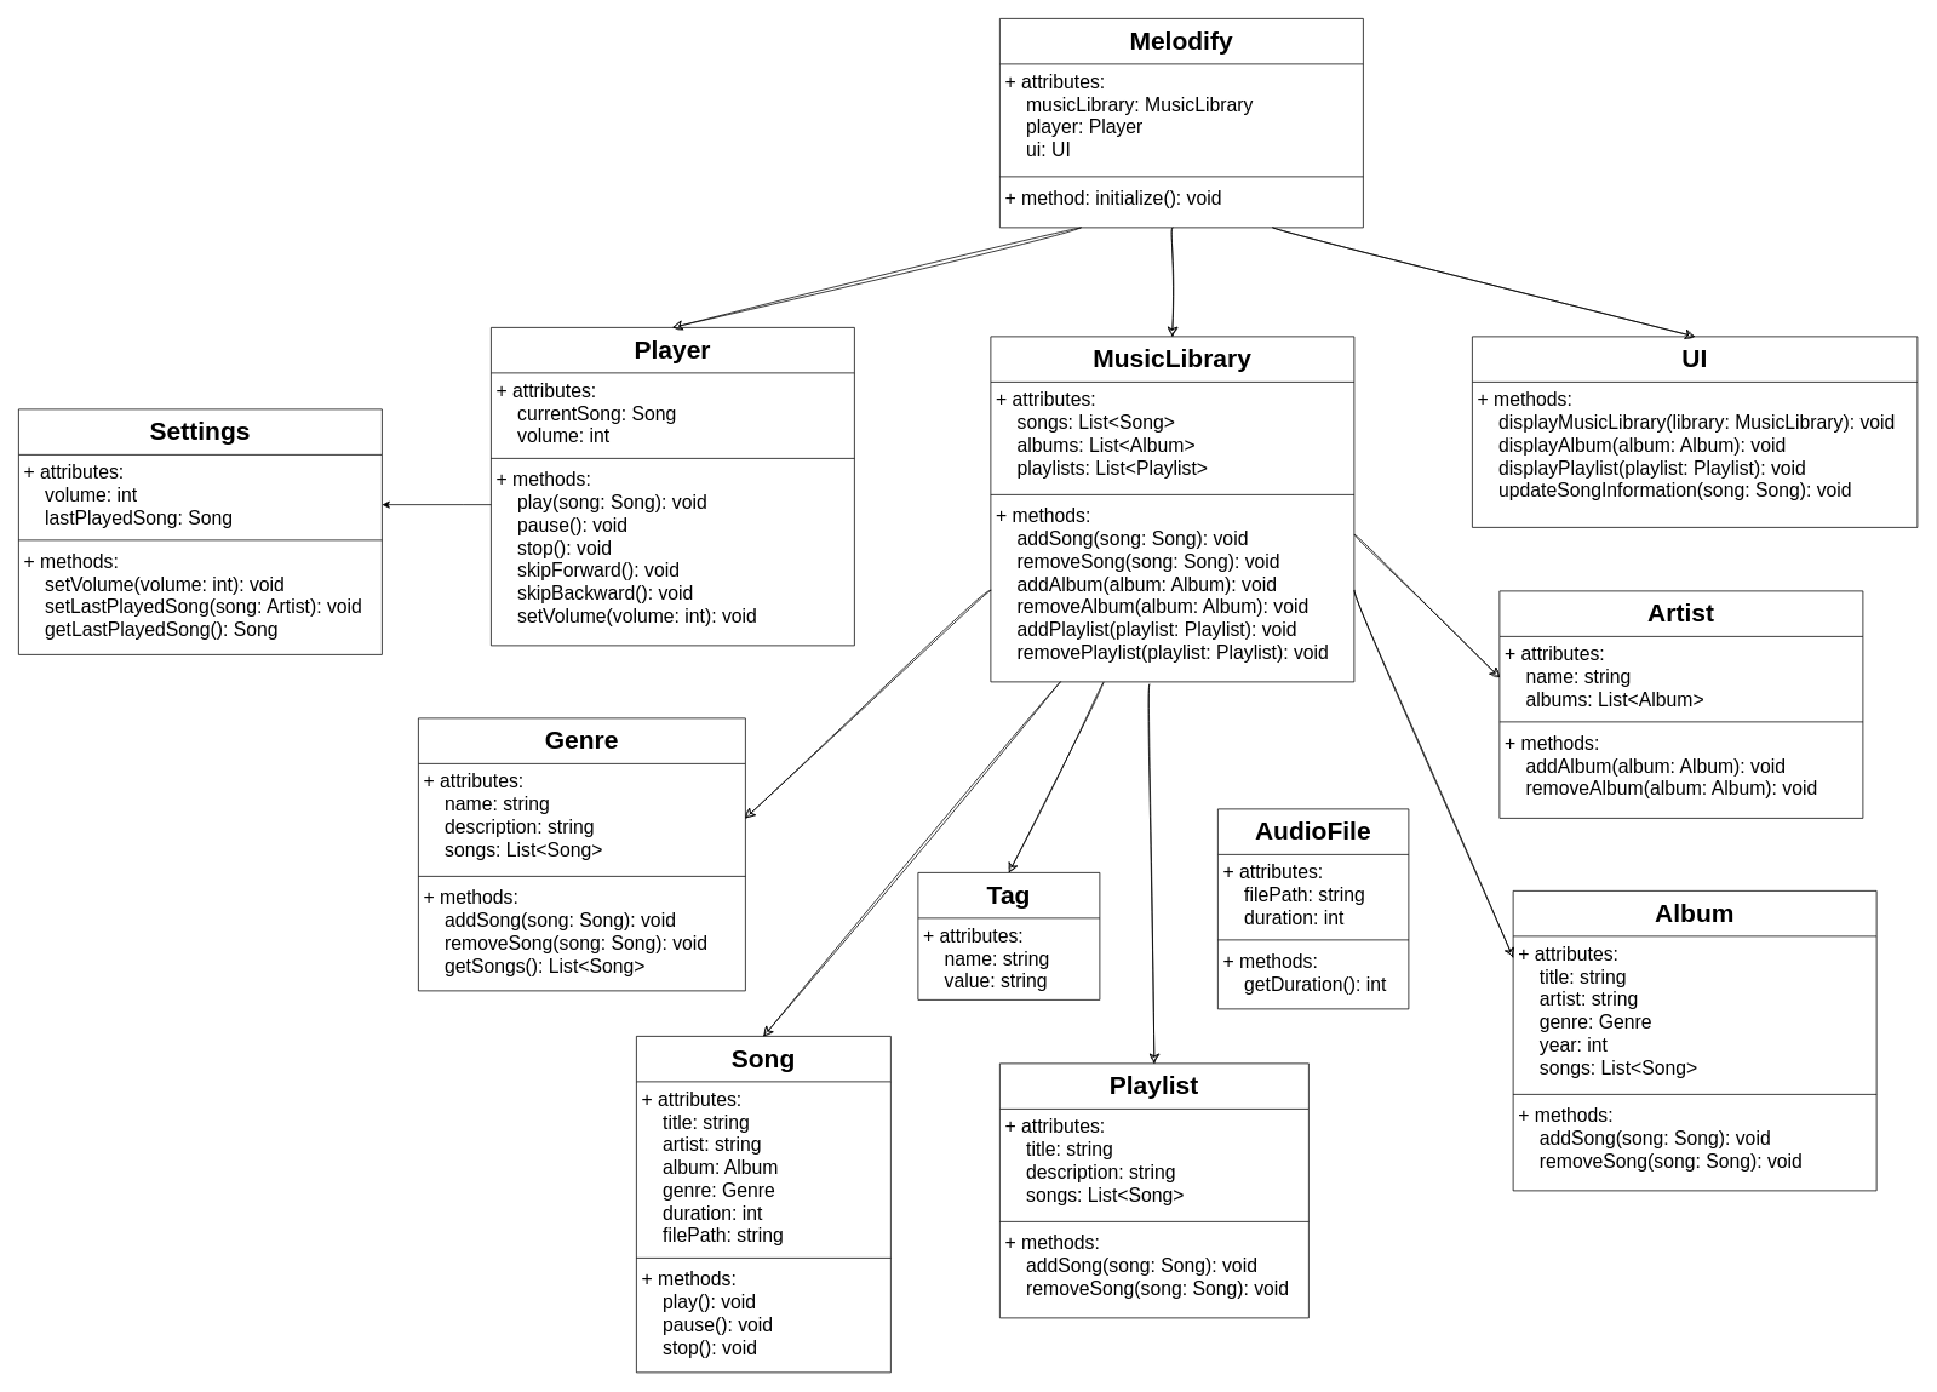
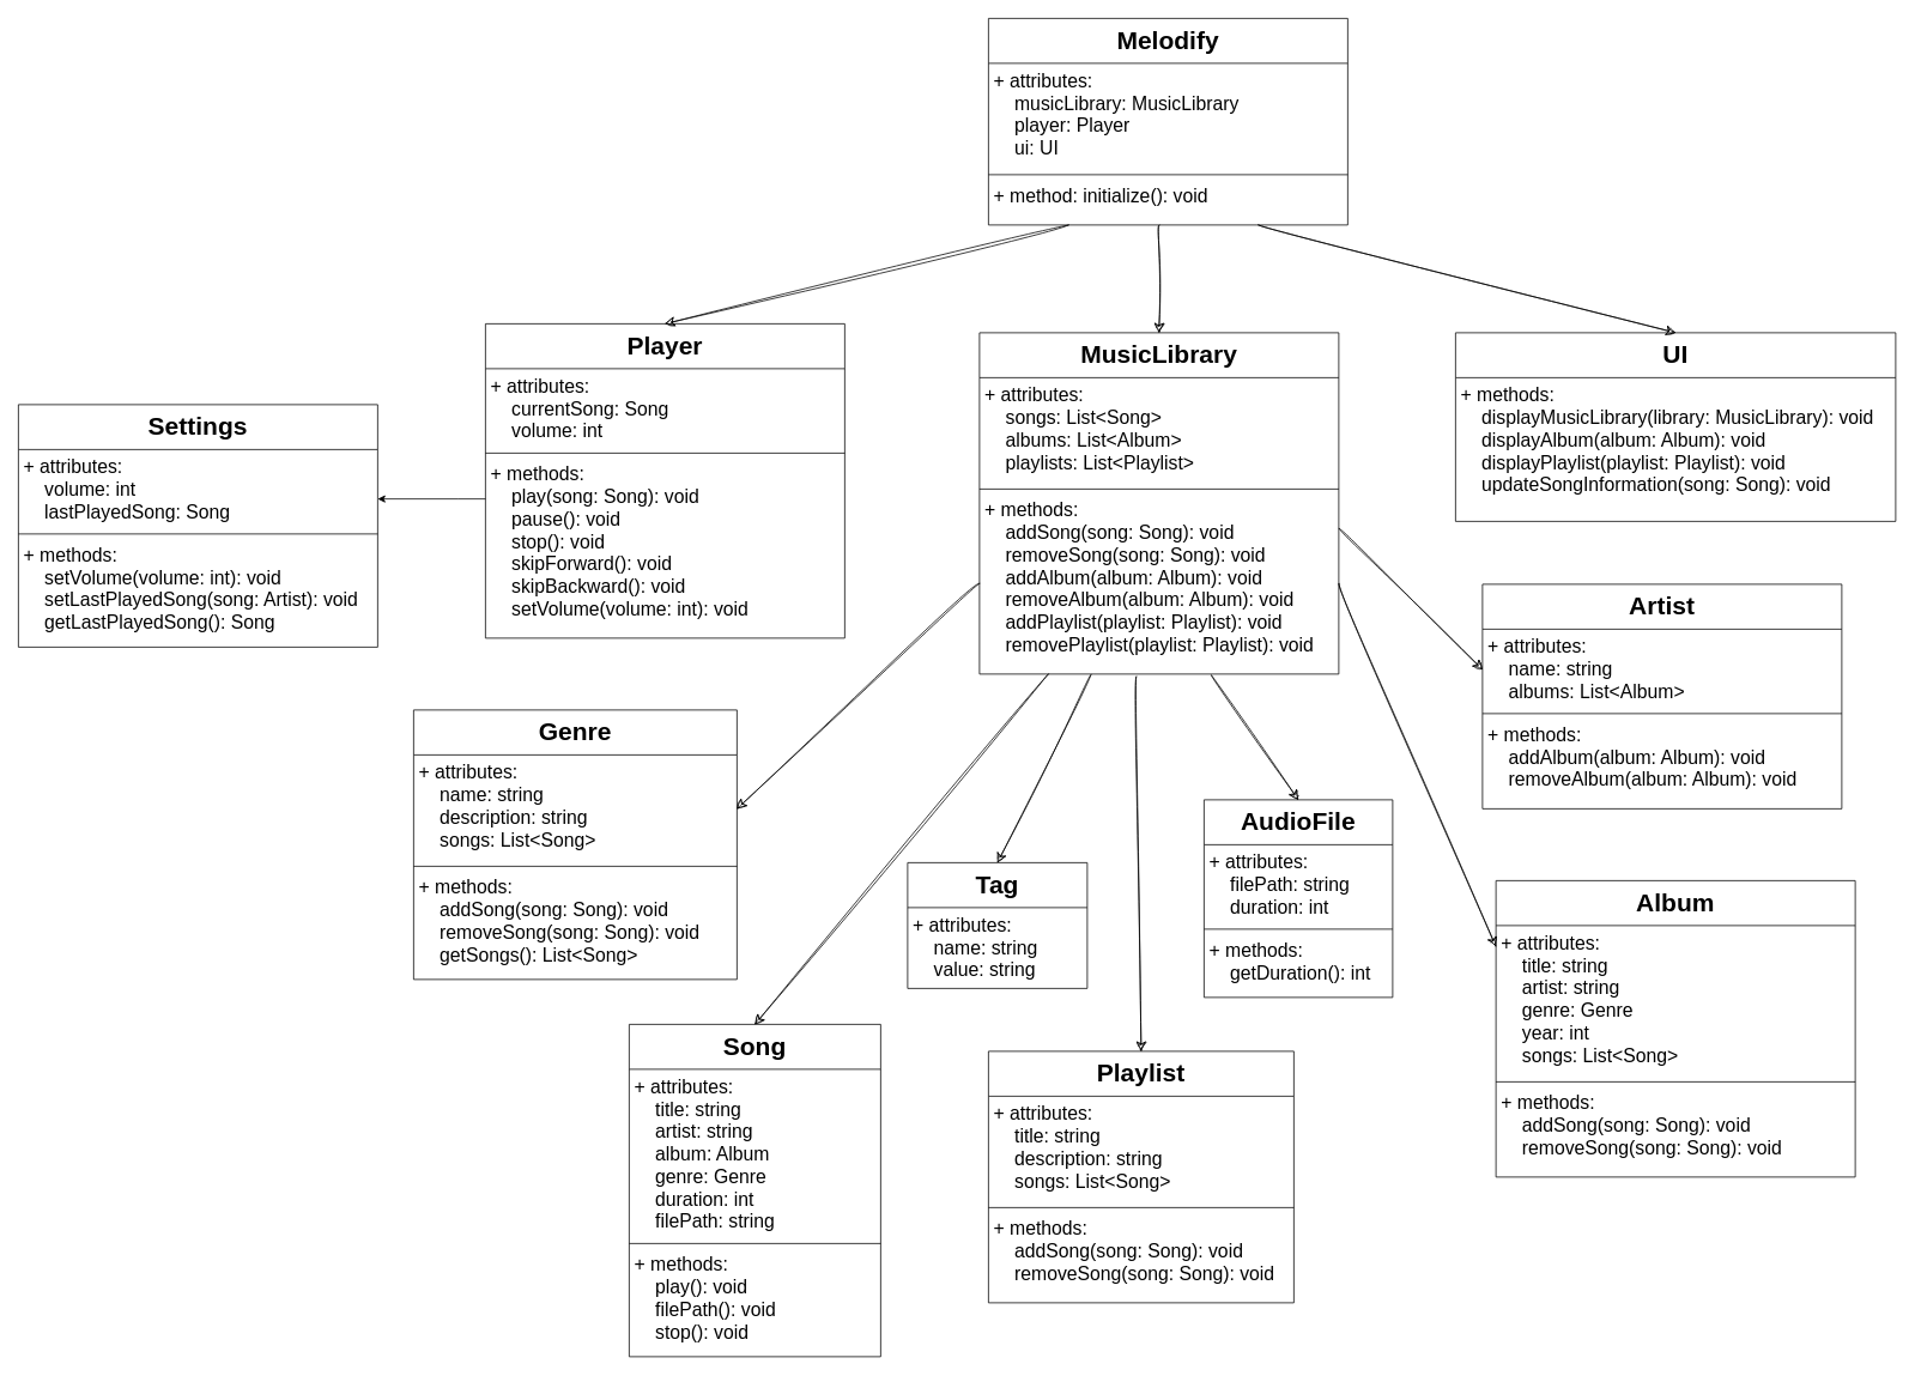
+ <mxCell id="56" style="edgeStyle=none;curved=1;rounded=0;sketch=1;hachureGap=4;jiggle=2;curveFitting=1;orthogonalLoop=1;jettySize=auto;html=1;exitX=0.645;exitY=1.006;exitDx=0;exitDy=0;entryX=0.5;entryY=0;entryDx=0;entryDy=0;fontFamily=Architects Daughter;fontSource=https%3A%2F%2Ffonts.googleapis.com%2Fcss%3Ffamily%3DArchitects%2BDaughter;fontSize=16;startSize=8;endSize=8;exitPerimeter=0;" parent="1" source="9" target="37" edge="1"><mxGeometry relative="1" as="geometry" /></mxCell>
- <mxCell id="13" value="+ methods:&#10;    play(): void&#10;    pause(): void&#10;    stop(): void" style="text;strokeColor=none;fillColor=none;align=left;verticalAlign=top;spacingLeft=4;spacingRight=4;overflow=hidden;rotatable=0;points=[[0,0.5],[1,0.5]];portConstraint=eastwest;fontSize=21;fontStyle=0" parent="10" vertex="1"><mxGeometry y="248" width="280" height="122" as="geometry" /></mxCell>
+ <mxCell id="13" value="+ methods:&#10;    play(): void&#10;    filePath(): void&#10;    stop(): void" style="text;strokeColor=none;fillColor=none;align=left;verticalAlign=top;spacingLeft=4;spacingRight=4;overflow=hidden;rotatable=0;points=[[0,0.5],[1,0.5]];portConstraint=eastwest;fontSize=21;fontStyle=0" parent="10" vertex="1"><mxGeometry y="248" width="280" height="122" as="geometry" /></mxCell>
